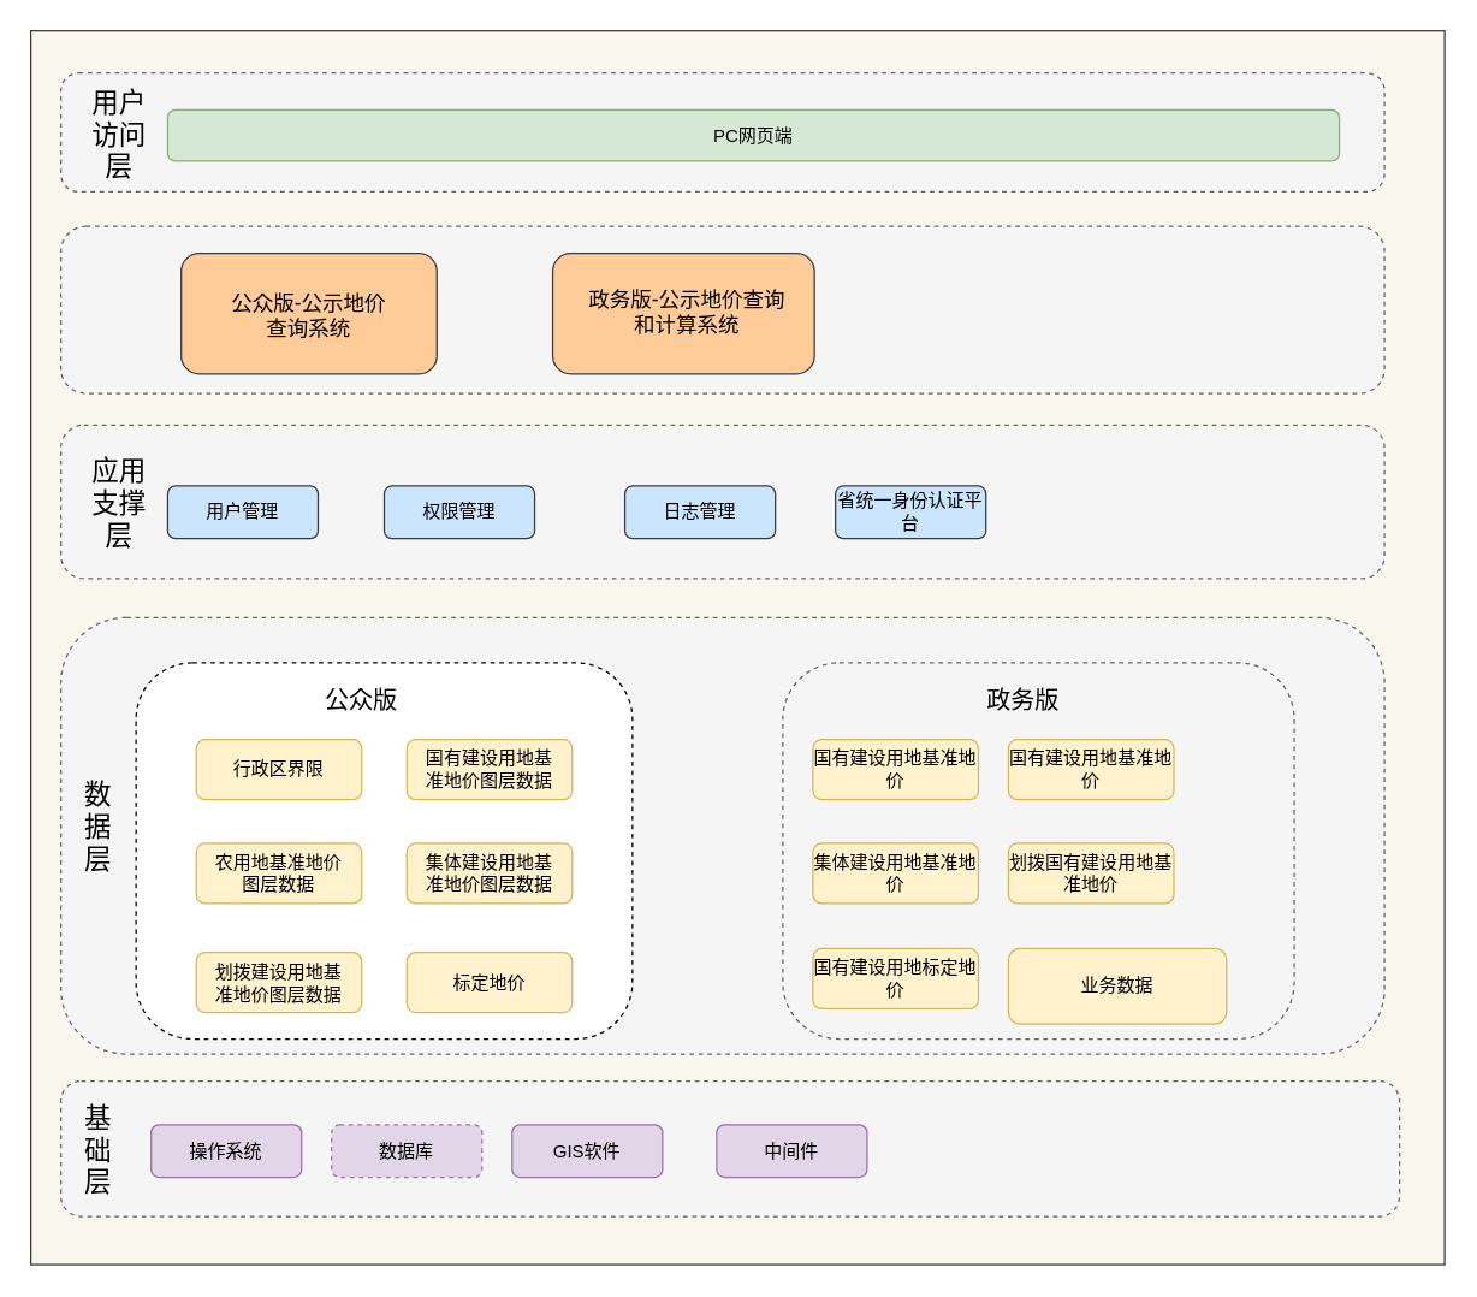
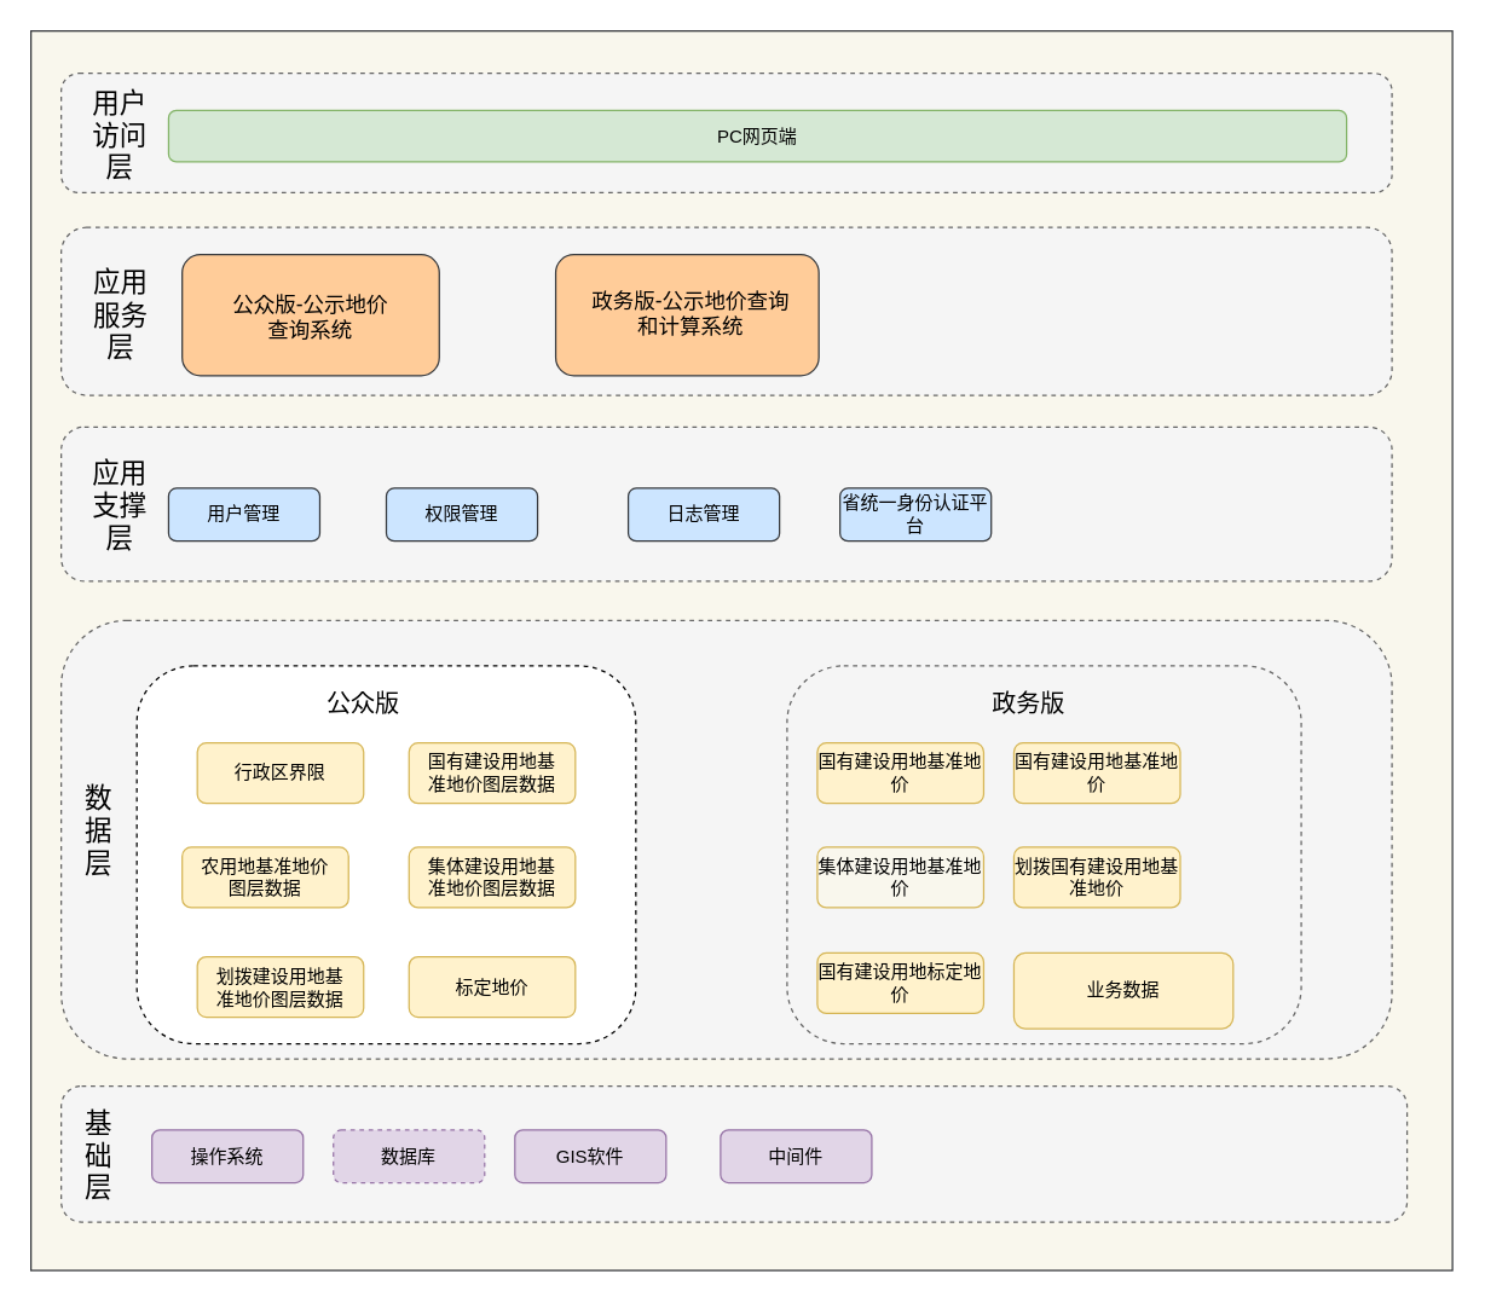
+ <mxCell id="34" value="应用服务层" style="text;html=1;align=center;verticalAlign=middle;whiteSpace=wrap;rounded=0;fontSize=18;fontStyle=0" vertex="1" parent="1"><mxGeometry x="57.5" y="164" width="42.5" height="90" as="geometry" /></mxCell>
- <mxCell id="15" value="农用地基准地价&#10;图层数据" style="rounded=1;whiteSpace=wrap;html=1;fillColor=#fff2cc;strokeColor=#d6b656;" vertex="1" parent="1"><mxGeometry x="130" y="560" width="110" height="40" as="geometry" /></mxCell>
+ <mxCell id="15" value="农用地基准地价&#10;图层数据" style="rounded=1;whiteSpace=wrap;html=1;fillColor=#fff2cc;strokeColor=#d6b656;" vertex="1" parent="1"><mxGeometry x="120" y="560" width="110" height="40" as="geometry" /></mxCell>
- <mxCell id="21" value="集体建设用地基准地价" style="rounded=1;whiteSpace=wrap;html=1;fillColor=#fff2cc;strokeColor=#d6b656;" vertex="1" parent="1"><mxGeometry x="540" y="560" width="110" height="40" as="geometry" /></mxCell>
+ <mxCell id="21" value="集体建设用地基准地价" style="rounded=1;whiteSpace=wrap;html=1;fillColor=#f9f7ed;strokeColor=#d6b656;" vertex="1" parent="1"><mxGeometry x="540" y="560" width="110" height="40" as="geometry" /></mxCell>
